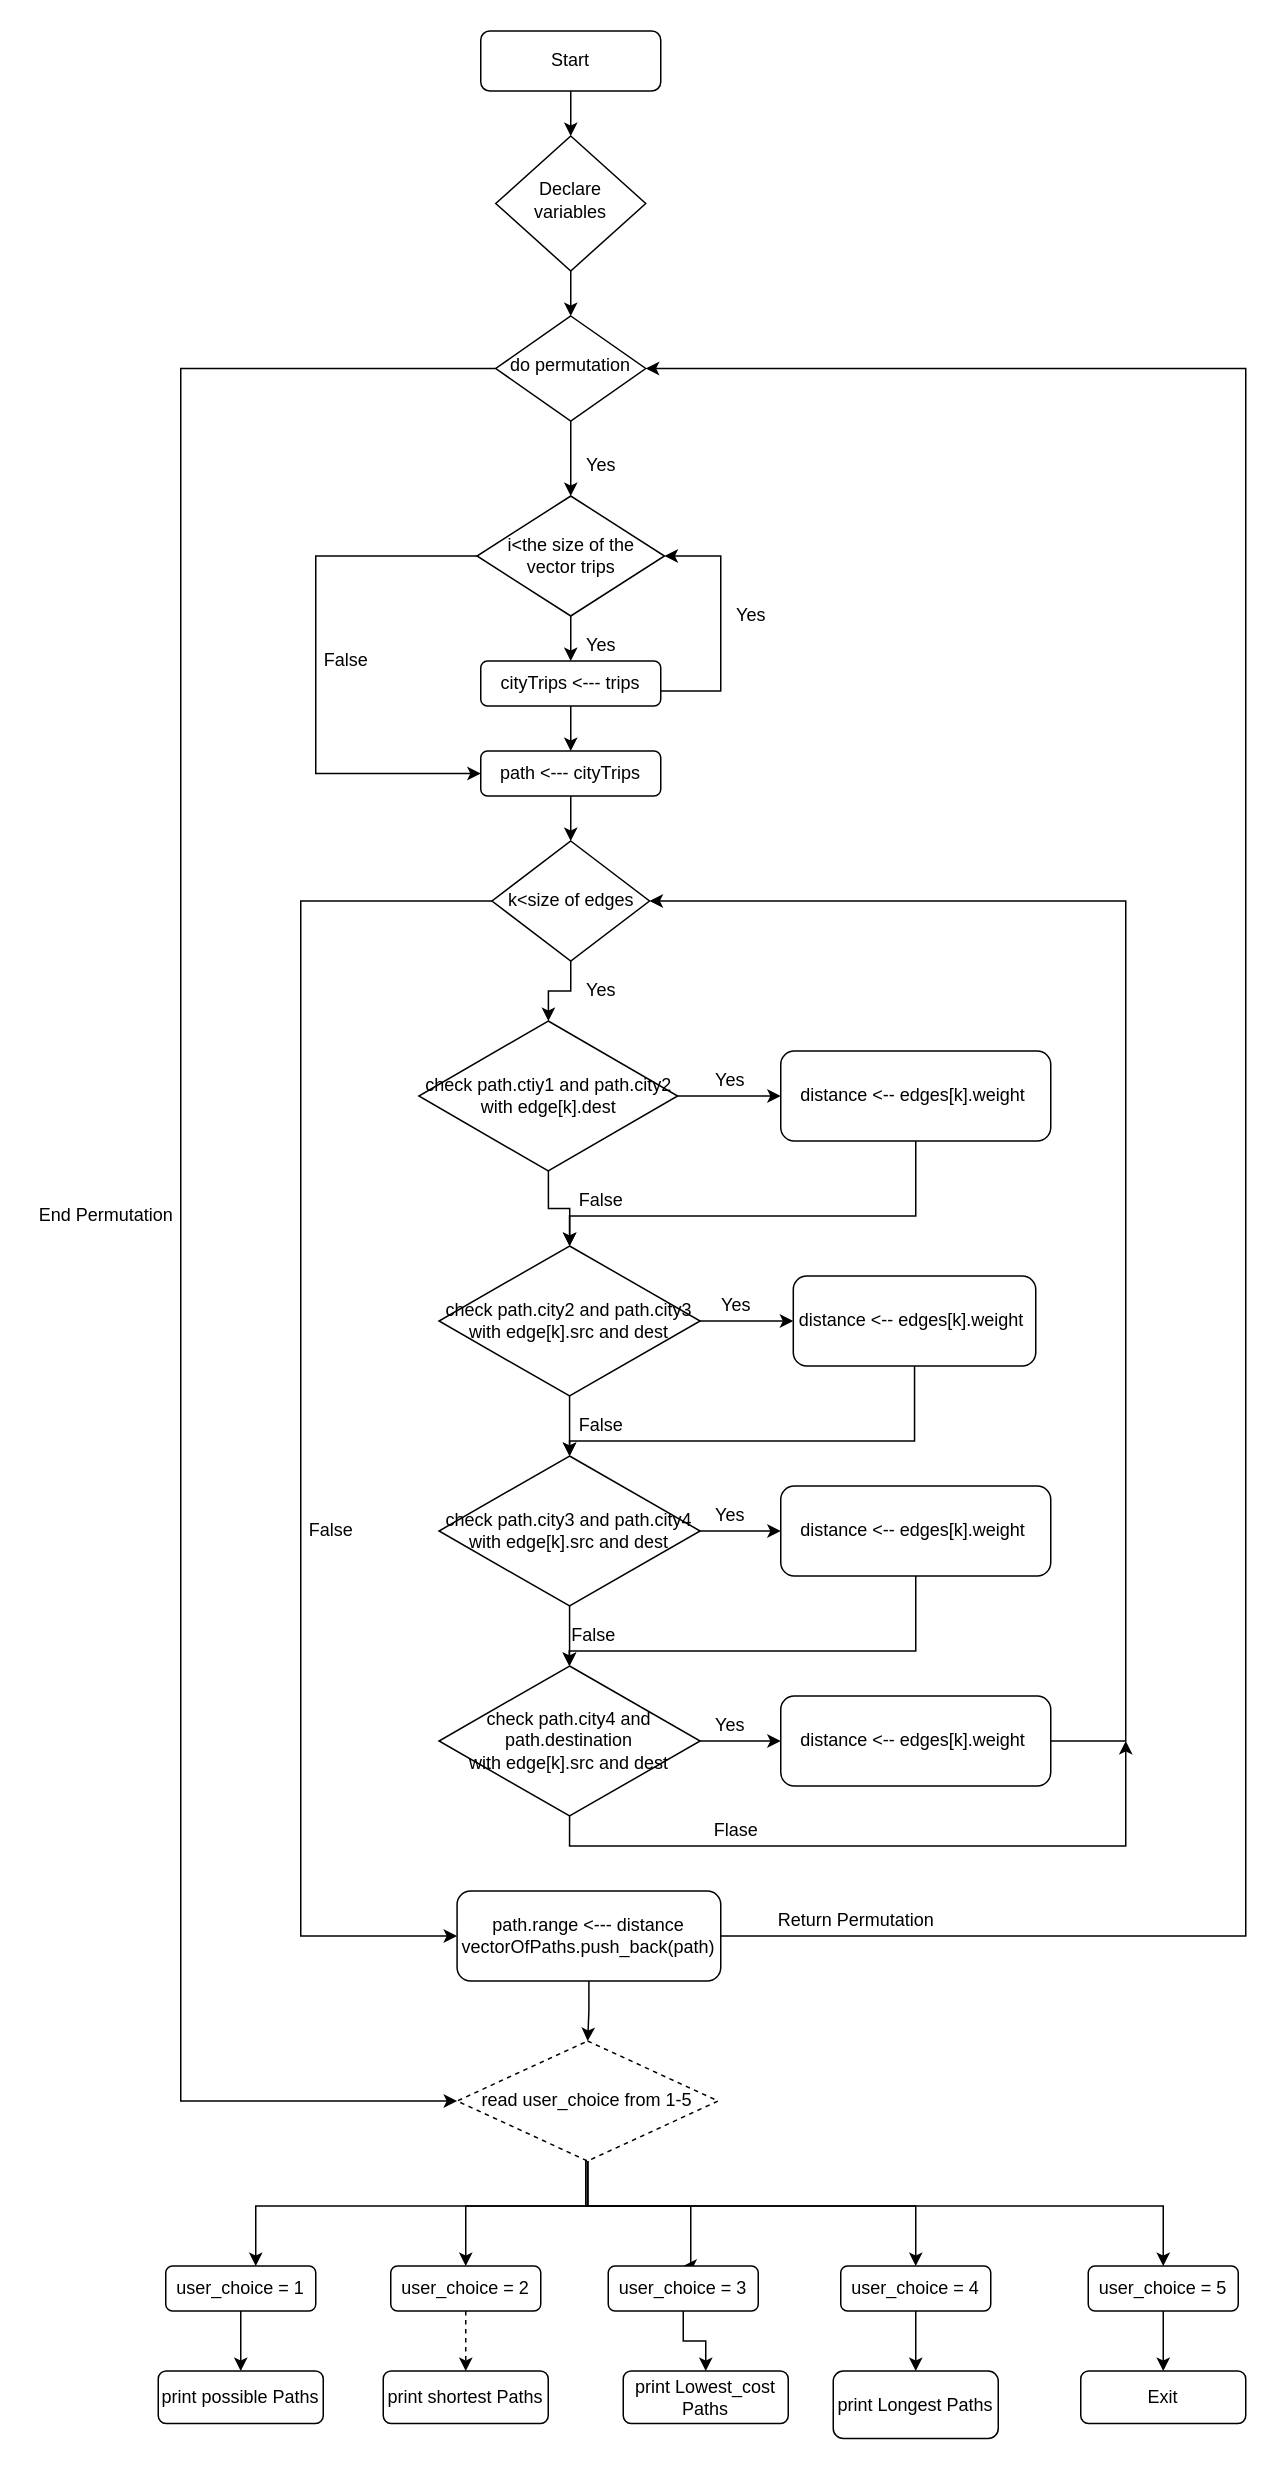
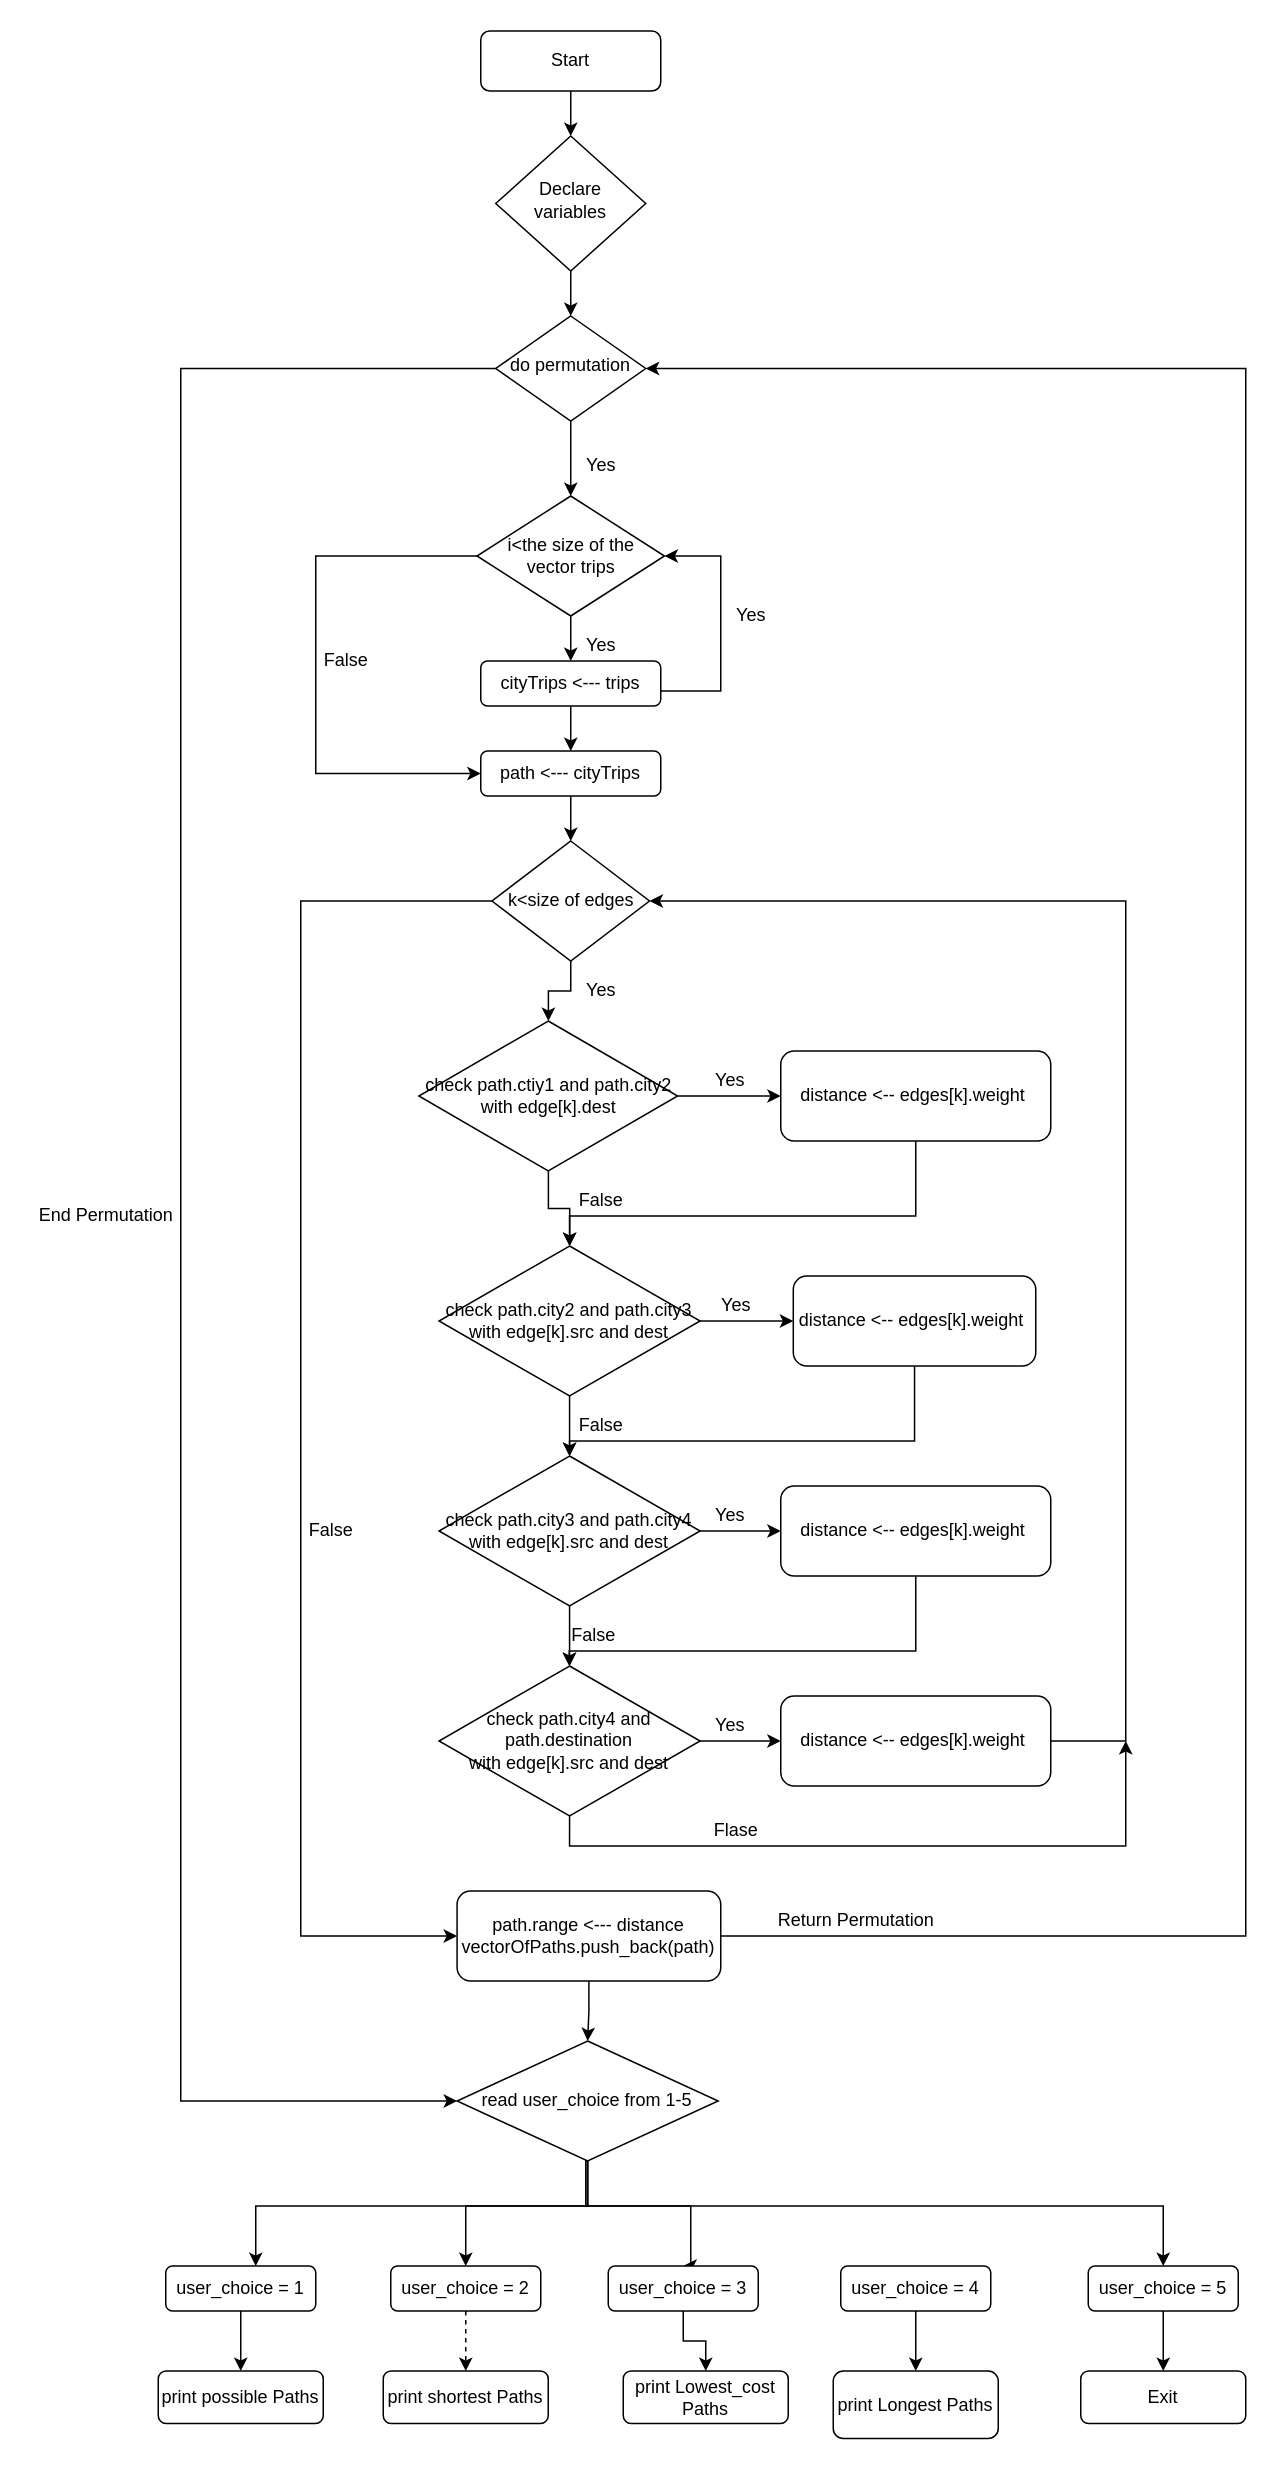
- <mxCell id="53" value="read user_choice from 1-5" style="rhombus;whiteSpace=wrap;html=1;dashed=1;" vertex="1" parent="1"><mxGeometry x="304.22" y="1360" width="174.06" height="80" as="geometry" /></mxCell>
+ <mxCell id="53" value="read user_choice from 1-5" style="rhombus;whiteSpace=wrap;html=1;" vertex="1" parent="1"><mxGeometry x="304.22" y="1360" width="174.06" height="80" as="geometry" /></mxCell>
- <mxCell id="51" style="edgeStyle=orthogonalEdgeStyle;rounded=0;orthogonalLoop=1;jettySize=auto;html=1;entryX=0.5;entryY=0;entryDx=0;entryDy=0;" edge="1" parent="1" source="53" target="74"><mxGeometry relative="1" as="geometry"><Array as="points"><mxPoint x="391" y="1470" /><mxPoint x="610" y="1470" /></Array></mxGeometry></mxCell>
